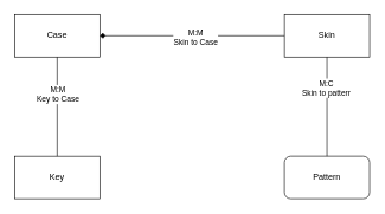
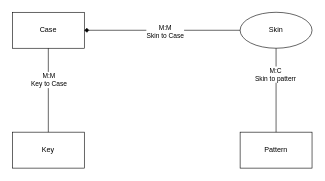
- <mxCell id="3" value="Skin" style="rounded=0;whiteSpace=wrap;html=1;" vertex="1" parent="1"><mxGeometry x="400" y="20" width="120" height="60" as="geometry" /></mxCell>
+ <mxCell id="3" value="Skin" style="ellipse;whiteSpace=wrap;html=1;" vertex="1" parent="1"><mxGeometry x="400" y="20" width="120" height="60" as="geometry" /></mxCell>
- <mxCell id="4" value="Pattern" style="whiteSpace=wrap;html=1;rounded=1;" vertex="1" parent="1"><mxGeometry x="400" y="220" width="120" height="60" as="geometry" /></mxCell>
+ <mxCell id="4" value="Pattern" style="rounded=0;whiteSpace=wrap;html=1;" vertex="1" parent="1"><mxGeometry x="400" y="220" width="120" height="60" as="geometry" /></mxCell>
